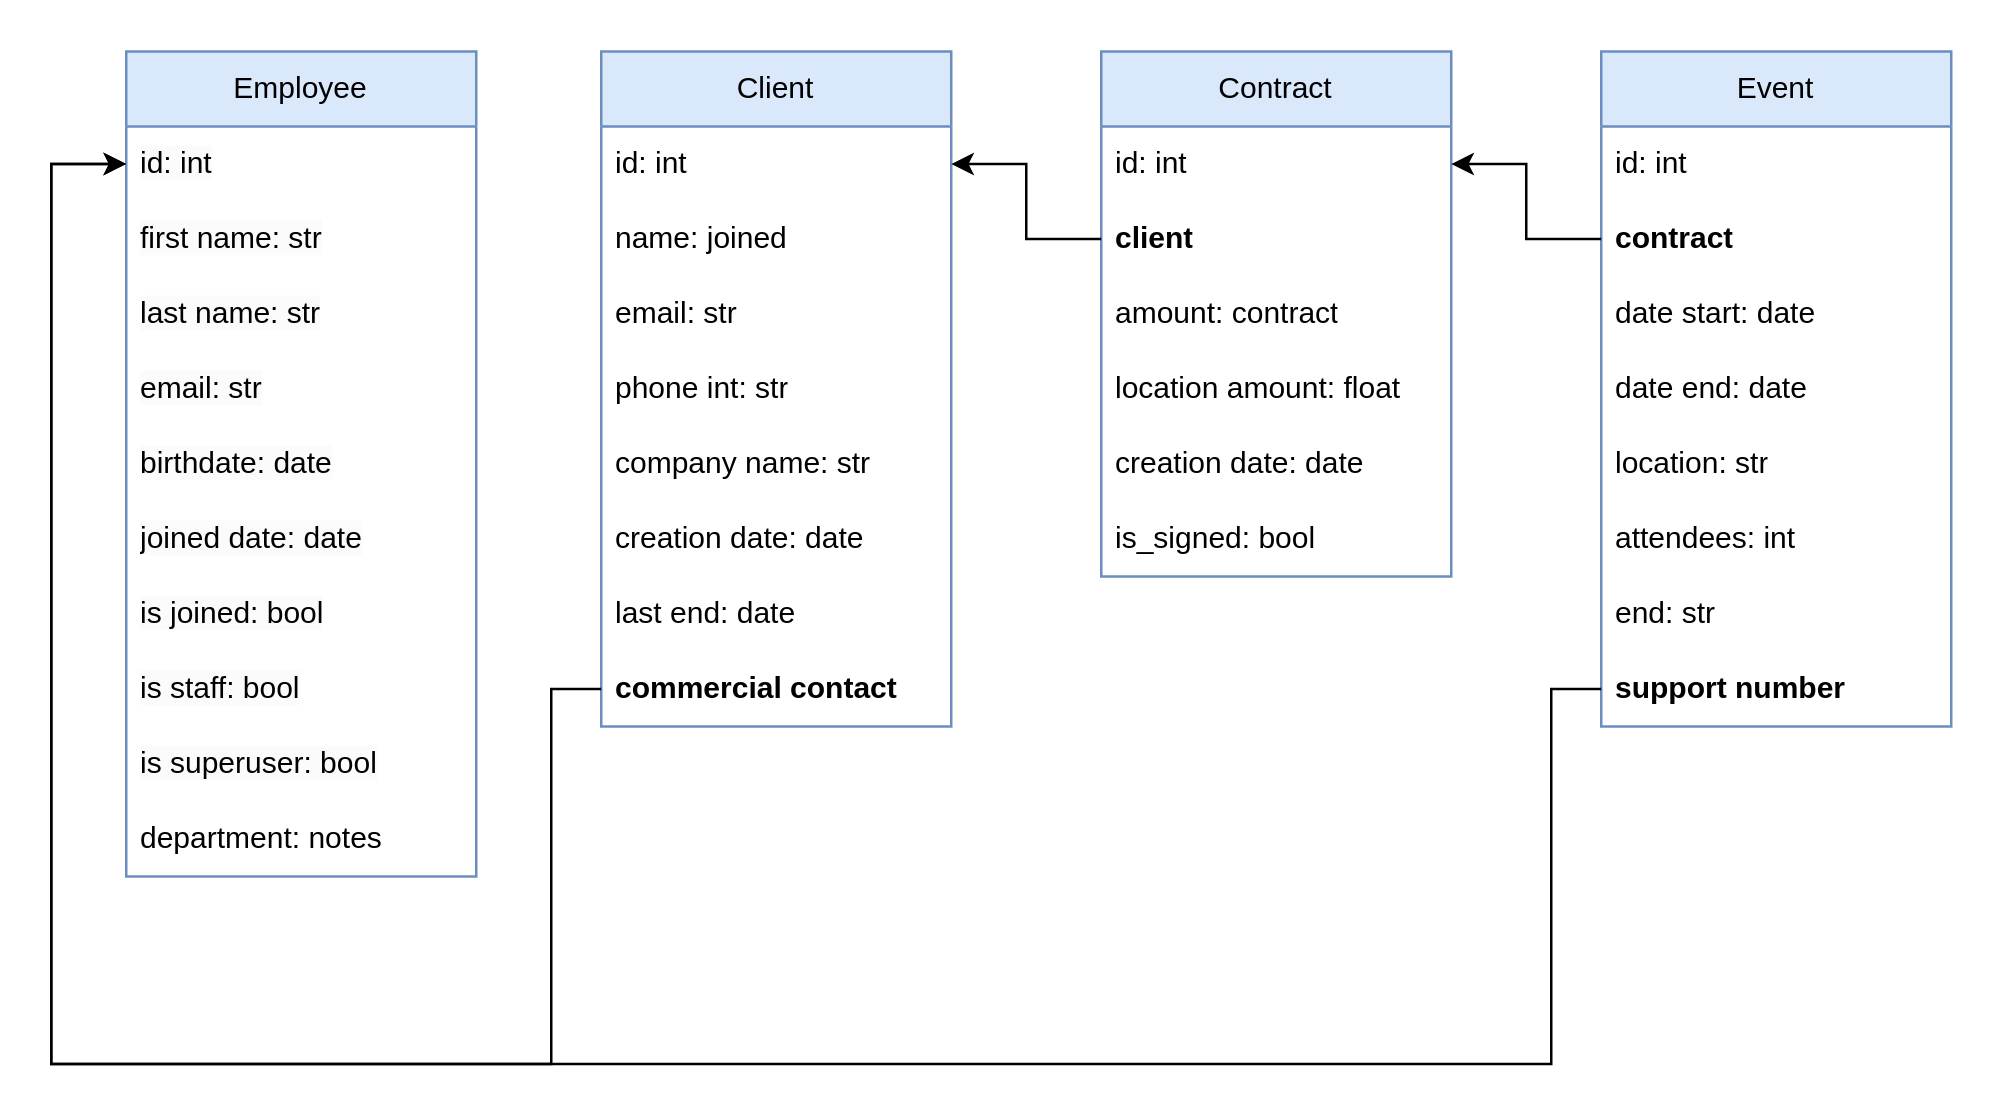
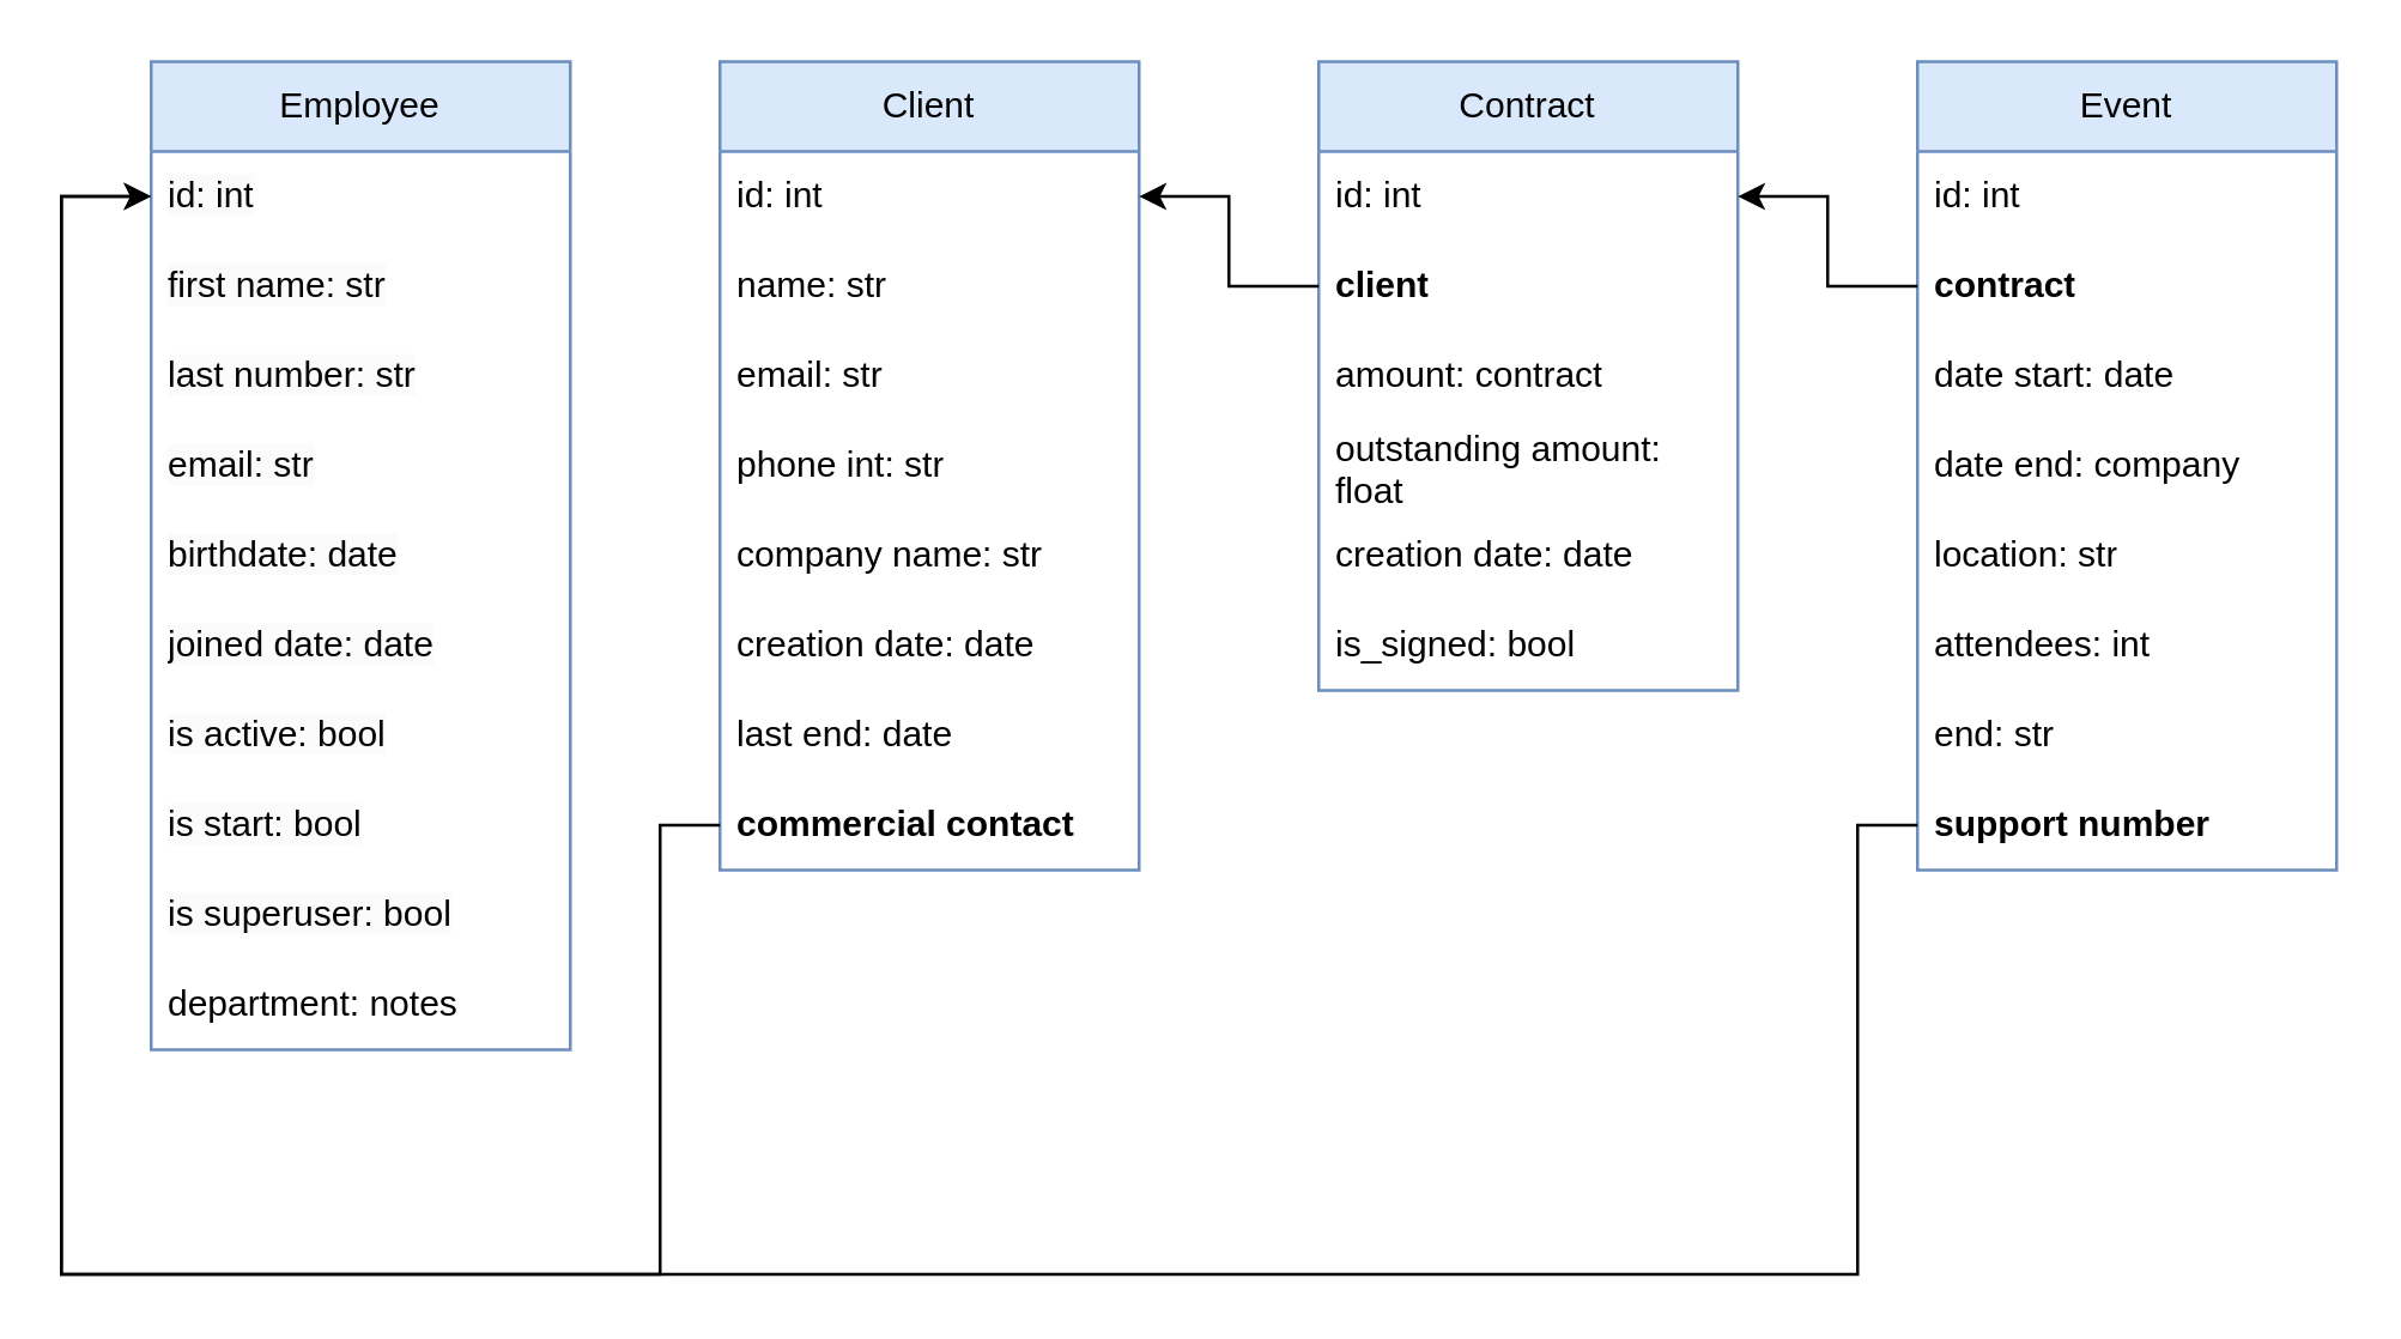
- <mxCell id="4" value="name: joined" style="text;strokeColor=none;fillColor=none;align=left;verticalAlign=middle;spacingLeft=4;spacingRight=4;overflow=hidden;points=[[0,0.5],[1,0.5]];portConstraint=eastwest;rotatable=0;whiteSpace=wrap;html=1;" parent="2" vertex="1"><mxGeometry y="60" width="140" height="30" as="geometry" /></mxCell>
+ <mxCell id="4" value="name: str" style="text;strokeColor=none;fillColor=none;align=left;verticalAlign=middle;spacingLeft=4;spacingRight=4;overflow=hidden;points=[[0,0.5],[1,0.5]];portConstraint=eastwest;rotatable=0;whiteSpace=wrap;html=1;" parent="2" vertex="1"><mxGeometry y="60" width="140" height="30" as="geometry" /></mxCell>
- <mxCell id="30" value="&lt;span style=&quot;color: rgb(0, 0, 0); font-family: Helvetica; font-size: 12px; font-style: normal; font-variant-ligatures: normal; font-variant-caps: normal; font-weight: 400; letter-spacing: normal; orphans: 2; text-align: left; text-indent: 0px; text-transform: none; widows: 2; word-spacing: 0px; -webkit-text-stroke-width: 0px; background-color: rgb(251, 251, 251); text-decoration-thickness: initial; text-decoration-style: initial; text-decoration-color: initial; float: none; display: inline !important;&quot;&gt;last name: str&lt;/span&gt;" style="text;strokeColor=none;fillColor=none;align=left;verticalAlign=middle;spacingLeft=4;spacingRight=4;overflow=hidden;points=[[0,0.5],[1,0.5]];portConstraint=eastwest;rotatable=0;whiteSpace=wrap;html=1;" vertex="1" parent="27"><mxGeometry y="90" width="140" height="30" as="geometry" /></mxCell>
+ <mxCell id="30" value="&lt;span style=&quot;color: rgb(0, 0, 0); font-family: Helvetica; font-size: 12px; font-style: normal; font-variant-ligatures: normal; font-variant-caps: normal; font-weight: 400; letter-spacing: normal; orphans: 2; text-align: left; text-indent: 0px; text-transform: none; widows: 2; word-spacing: 0px; -webkit-text-stroke-width: 0px; background-color: rgb(251, 251, 251); text-decoration-thickness: initial; text-decoration-style: initial; text-decoration-color: initial; float: none; display: inline !important;&quot;&gt;last number: str&lt;/span&gt;" style="text;strokeColor=none;fillColor=none;align=left;verticalAlign=middle;spacingLeft=4;spacingRight=4;overflow=hidden;points=[[0,0.5],[1,0.5]];portConstraint=eastwest;rotatable=0;whiteSpace=wrap;html=1;" vertex="1" parent="27"><mxGeometry y="90" width="140" height="30" as="geometry" /></mxCell>
- <mxCell id="15" value="location amount: float" style="text;strokeColor=none;fillColor=none;align=left;verticalAlign=middle;spacingLeft=4;spacingRight=4;overflow=hidden;points=[[0,0.5],[1,0.5]];portConstraint=eastwest;rotatable=0;whiteSpace=wrap;html=1;" parent="11" vertex="1"><mxGeometry y="120" width="140" height="30" as="geometry" /></mxCell>
+ <mxCell id="15" value="outstanding amount: float" style="text;strokeColor=none;fillColor=none;align=left;verticalAlign=middle;spacingLeft=4;spacingRight=4;overflow=hidden;points=[[0,0.5],[1,0.5]];portConstraint=eastwest;rotatable=0;whiteSpace=wrap;html=1;" parent="11" vertex="1"><mxGeometry y="120" width="140" height="30" as="geometry" /></mxCell>
- <mxCell id="22" value="date end: date" style="text;strokeColor=none;fillColor=none;align=left;verticalAlign=middle;spacingLeft=4;spacingRight=4;overflow=hidden;points=[[0,0.5],[1,0.5]];portConstraint=eastwest;rotatable=0;whiteSpace=wrap;html=1;" parent="18" vertex="1"><mxGeometry y="120" width="140" height="30" as="geometry" /></mxCell>
+ <mxCell id="22" value="date end: company" style="text;strokeColor=none;fillColor=none;align=left;verticalAlign=middle;spacingLeft=4;spacingRight=4;overflow=hidden;points=[[0,0.5],[1,0.5]];portConstraint=eastwest;rotatable=0;whiteSpace=wrap;html=1;" parent="18" vertex="1"><mxGeometry y="120" width="140" height="30" as="geometry" /></mxCell>
- <mxCell id="34" value="&lt;span style=&quot;color: rgb(0, 0, 0); font-family: Helvetica; font-size: 12px; font-style: normal; font-variant-ligatures: normal; font-variant-caps: normal; font-weight: 400; letter-spacing: normal; orphans: 2; text-align: left; text-indent: 0px; text-transform: none; widows: 2; word-spacing: 0px; -webkit-text-stroke-width: 0px; background-color: rgb(251, 251, 251); text-decoration-thickness: initial; text-decoration-style: initial; text-decoration-color: initial; float: none; display: inline !important;&quot;&gt;is joined: bool&lt;/span&gt;" style="text;strokeColor=none;fillColor=none;align=left;verticalAlign=middle;spacingLeft=4;spacingRight=4;overflow=hidden;points=[[0,0.5],[1,0.5]];portConstraint=eastwest;rotatable=0;whiteSpace=wrap;html=1;" vertex="1" parent="27"><mxGeometry y="210" width="140" height="30" as="geometry" /></mxCell>
+ <mxCell id="34" value="&lt;span style=&quot;color: rgb(0, 0, 0); font-family: Helvetica; font-size: 12px; font-style: normal; font-variant-ligatures: normal; font-variant-caps: normal; font-weight: 400; letter-spacing: normal; orphans: 2; text-align: left; text-indent: 0px; text-transform: none; widows: 2; word-spacing: 0px; -webkit-text-stroke-width: 0px; background-color: rgb(251, 251, 251); text-decoration-thickness: initial; text-decoration-style: initial; text-decoration-color: initial; float: none; display: inline !important;&quot;&gt;is active: bool&lt;/span&gt;" style="text;strokeColor=none;fillColor=none;align=left;verticalAlign=middle;spacingLeft=4;spacingRight=4;overflow=hidden;points=[[0,0.5],[1,0.5]];portConstraint=eastwest;rotatable=0;whiteSpace=wrap;html=1;" vertex="1" parent="27"><mxGeometry y="210" width="140" height="30" as="geometry" /></mxCell>
- <mxCell id="35" value="&lt;span style=&quot;color: rgb(0, 0, 0); font-family: Helvetica; font-size: 12px; font-style: normal; font-variant-ligatures: normal; font-variant-caps: normal; font-weight: 400; letter-spacing: normal; orphans: 2; text-align: left; text-indent: 0px; text-transform: none; widows: 2; word-spacing: 0px; -webkit-text-stroke-width: 0px; background-color: rgb(251, 251, 251); text-decoration-thickness: initial; text-decoration-style: initial; text-decoration-color: initial; float: none; display: inline !important;&quot;&gt;is staff: bool&lt;/span&gt;" style="text;strokeColor=none;fillColor=none;align=left;verticalAlign=middle;spacingLeft=4;spacingRight=4;overflow=hidden;points=[[0,0.5],[1,0.5]];portConstraint=eastwest;rotatable=0;whiteSpace=wrap;html=1;" vertex="1" parent="27"><mxGeometry y="240" width="140" height="30" as="geometry" /></mxCell>
+ <mxCell id="35" value="&lt;span style=&quot;color: rgb(0, 0, 0); font-family: Helvetica; font-size: 12px; font-style: normal; font-variant-ligatures: normal; font-variant-caps: normal; font-weight: 400; letter-spacing: normal; orphans: 2; text-align: left; text-indent: 0px; text-transform: none; widows: 2; word-spacing: 0px; -webkit-text-stroke-width: 0px; background-color: rgb(251, 251, 251); text-decoration-thickness: initial; text-decoration-style: initial; text-decoration-color: initial; float: none; display: inline !important;&quot;&gt;is start: bool&lt;/span&gt;" style="text;strokeColor=none;fillColor=none;align=left;verticalAlign=middle;spacingLeft=4;spacingRight=4;overflow=hidden;points=[[0,0.5],[1,0.5]];portConstraint=eastwest;rotatable=0;whiteSpace=wrap;html=1;" vertex="1" parent="27"><mxGeometry y="240" width="140" height="30" as="geometry" /></mxCell>
